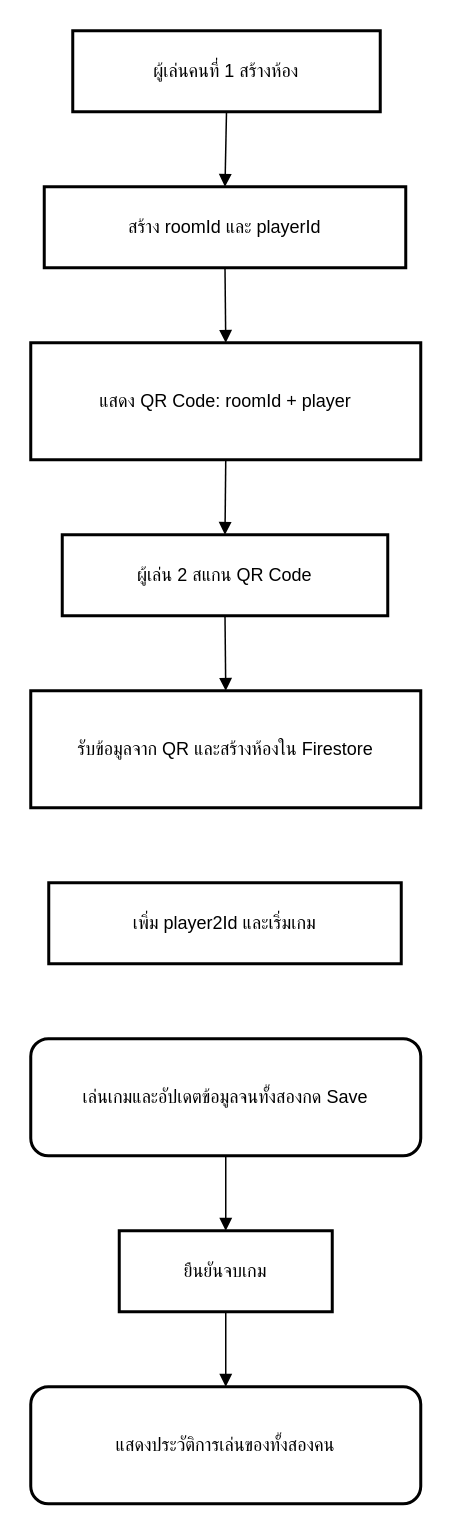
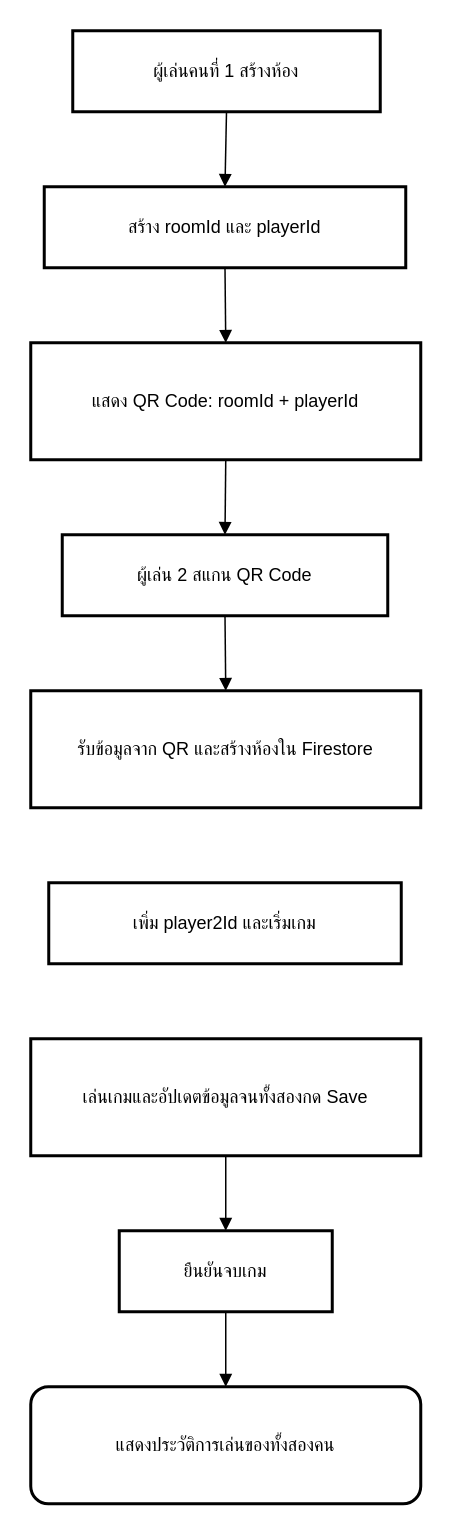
- <mxCell id="4" value="แสดง QR Code: roomId + player" style="whiteSpace=wrap;strokeWidth=2;" vertex="1" parent="1"><mxGeometry x="20" y="228" width="260" height="78" as="geometry" /></mxCell>
+ <mxCell id="4" value="แสดง QR Code: roomId + playerId" style="whiteSpace=wrap;strokeWidth=2;" vertex="1" parent="1"><mxGeometry x="20" y="228" width="260" height="78" as="geometry" /></mxCell>
- <mxCell id="8" value="เล่นเกมและอัปเดตข้อมูลจนทั้งสองกด Save" style="whiteSpace=wrap;strokeWidth=2;rounded=1;" vertex="1" parent="1"><mxGeometry x="20" y="692" width="260" height="78" as="geometry" /></mxCell>
+ <mxCell id="8" value="เล่นเกมและอัปเดตข้อมูลจนทั้งสองกด Save" style="whiteSpace=wrap;strokeWidth=2;" vertex="1" parent="1"><mxGeometry x="20" y="692" width="260" height="78" as="geometry" /></mxCell>
